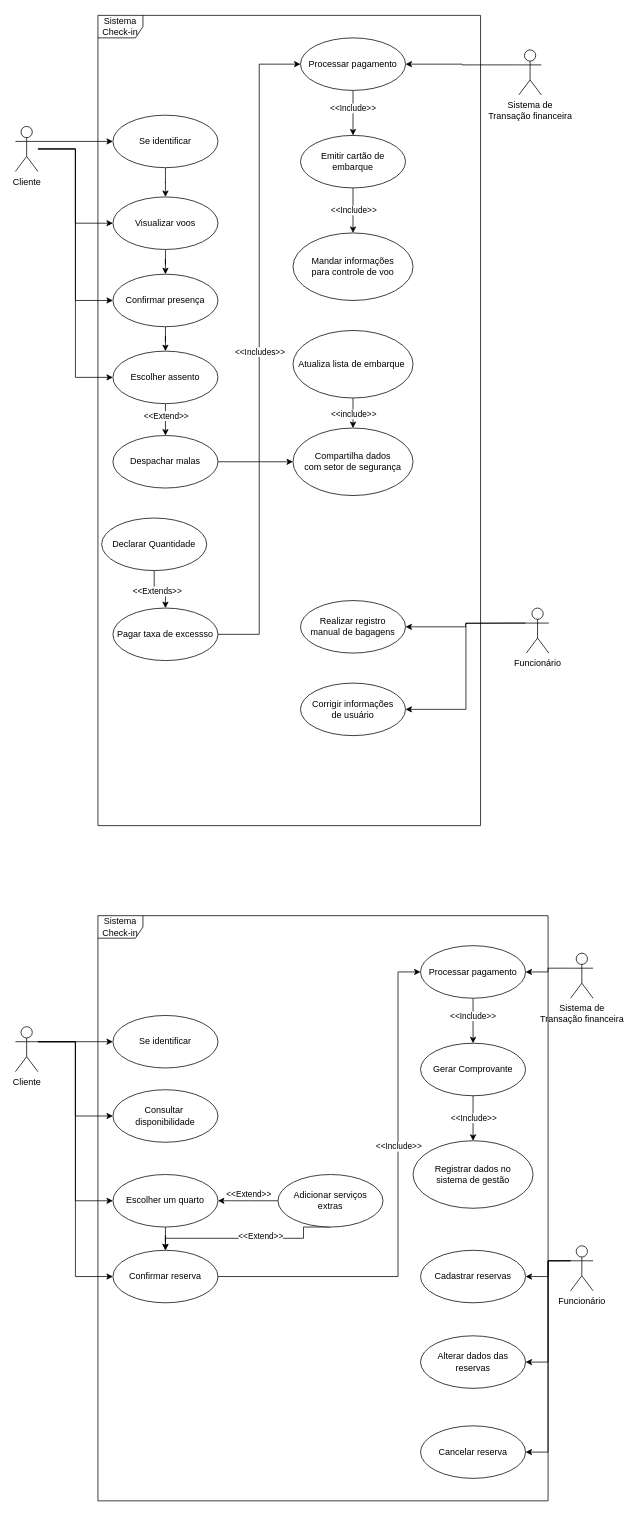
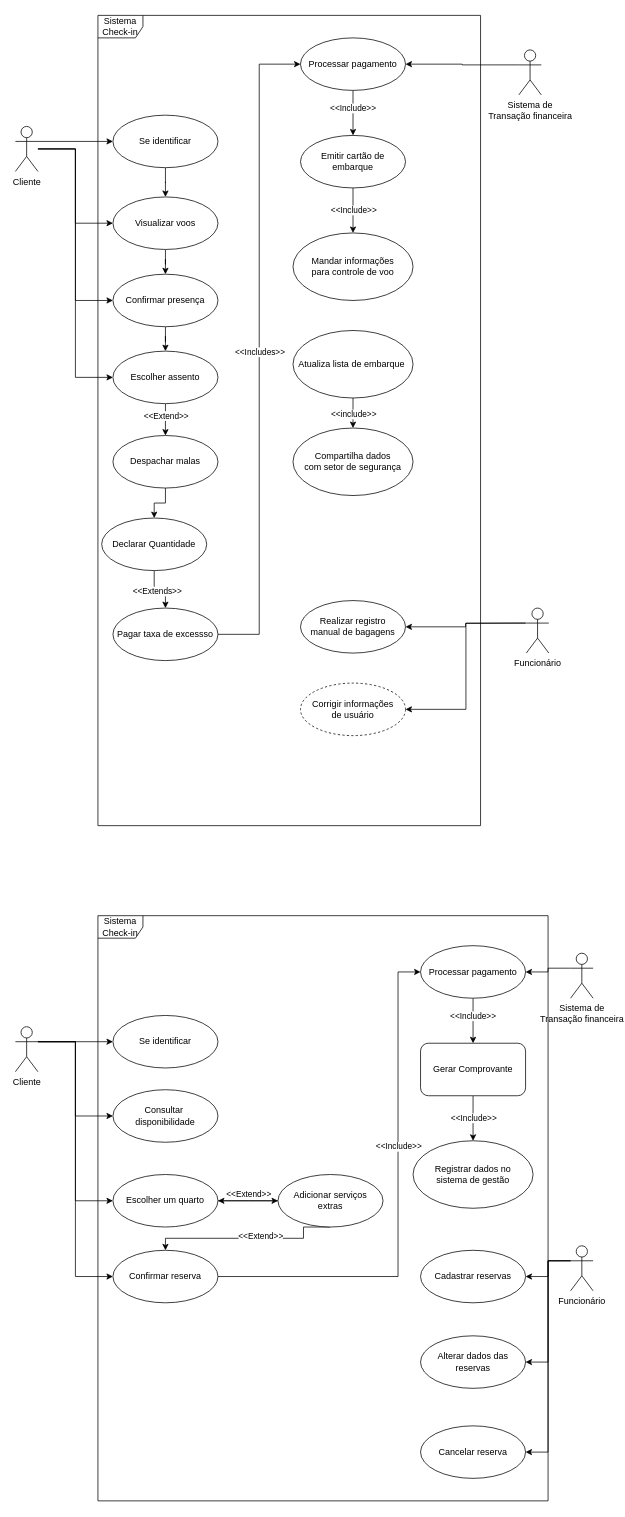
- <mxCell id="25" value="" style="edgeStyle=orthogonalEdgeStyle;rounded=0;orthogonalLoop=1;jettySize=auto;html=1;" edge="1" parent="1" source="26" target="40"><mxGeometry relative="1" as="geometry" /></mxCell>
+ <mxCell id="25" value="" style="edgeStyle=orthogonalEdgeStyle;rounded=0;orthogonalLoop=1;jettySize=auto;html=1;" edge="1" parent="1" source="26" target="29"><mxGeometry relative="1" as="geometry" /></mxCell>
- <mxCell id="42" value="Corrigir informações&lt;div&gt;de usuário&lt;/div&gt;" style="ellipse;whiteSpace=wrap;html=1;" vertex="1" parent="1"><mxGeometry x="400" y="910" width="140" height="70" as="geometry" /></mxCell>
+ <mxCell id="42" value="Corrigir informações&lt;div&gt;de usuário&lt;/div&gt;" style="ellipse;whiteSpace=wrap;html=1;dashed=1;" vertex="1" parent="1"><mxGeometry x="400" y="910" width="140" height="70" as="geometry" /></mxCell>
- <mxCell id="72" value="Gerar Comprovante" style="ellipse;whiteSpace=wrap;html=1;" vertex="1" parent="1"><mxGeometry x="560" y="1390" width="140" height="70" as="geometry" /></mxCell>
+ <mxCell id="72" value="Gerar Comprovante" style="whiteSpace=wrap;html=1;rounded=1;" vertex="1" parent="1"><mxGeometry x="560" y="1390" width="140" height="70" as="geometry" /></mxCell>
- <mxCell id="60" value="" style="edgeStyle=orthogonalEdgeStyle;rounded=0;orthogonalLoop=1;jettySize=auto;html=1;" edge="1" parent="1" source="61" target="67"><mxGeometry relative="1" as="geometry" /></mxCell>
+ <mxCell id="60" value="" style="edgeStyle=orthogonalEdgeStyle;rounded=0;orthogonalLoop=1;jettySize=auto;html=1;" edge="1" parent="1" source="61" target="66"><mxGeometry relative="1" as="geometry" /></mxCell>
